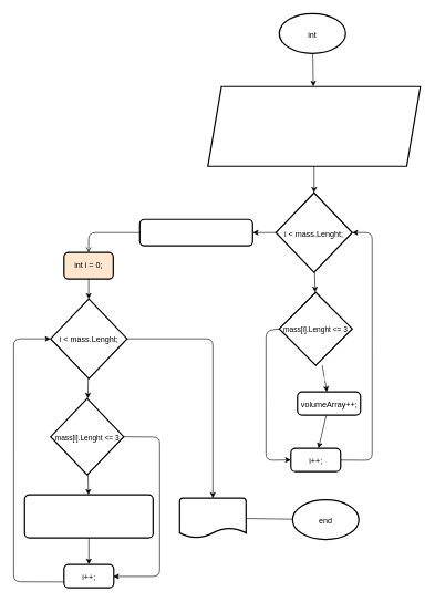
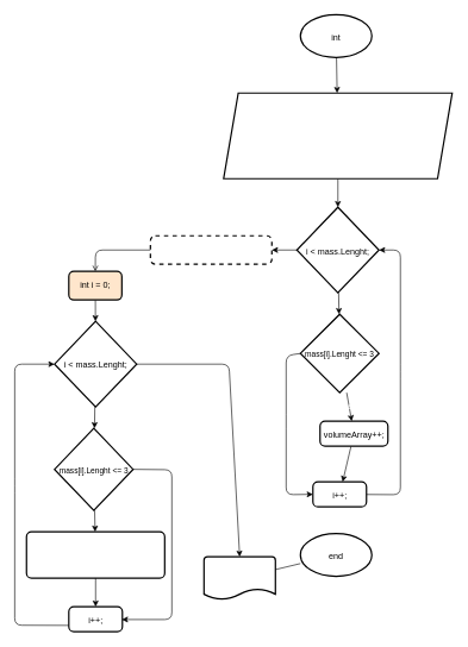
- <mxCell id="30" value="&lt;span style=&quot;font-family: &amp;#34;menlo&amp;#34; , &amp;#34;monaco&amp;#34; , &amp;#34;courier new&amp;#34; , monospace&quot;&gt;string[] resultMass = new string[volumeArray]&lt;/span&gt;" style="rounded=1;whiteSpace=wrap;html=1;absoluteArcSize=1;arcSize=14;strokeWidth=2;labelBackgroundColor=none;fontSize=12;fontColor=#FFFFFF;fillColor=none;" parent="1" vertex="1"><mxGeometry x="210" y="330" width="170" height="40" as="geometry" /></mxCell>
+ <mxCell id="30" value="&lt;span style=&quot;font-family: &amp;#34;menlo&amp;#34; , &amp;#34;monaco&amp;#34; , &amp;#34;courier new&amp;#34; , monospace&quot;&gt;string[] resultMass = new string[volumeArray]&lt;/span&gt;" style="rounded=1;whiteSpace=wrap;html=1;absoluteArcSize=1;arcSize=14;strokeWidth=2;labelBackgroundColor=none;fontSize=12;fontColor=#FFFFFF;fillColor=none;dashed=1;" parent="1" vertex="1"><mxGeometry x="210" y="330" width="170" height="40" as="geometry" /></mxCell>
- <mxCell id="36" value="print(resultMass)" style="strokeWidth=2;html=1;shape=mxgraph.flowchart.document2;whiteSpace=wrap;size=0.25;labelBackgroundColor=none;fontSize=12;fontColor=#FFFFFF;fillColor=none;" parent="1" vertex="1"><mxGeometry x="270" width="100" height="60" as="geometry" y="750" /></mxCell>
+ <mxCell id="36" value="print(resultMass)" style="strokeWidth=2;html=1;shape=mxgraph.flowchart.document2;whiteSpace=wrap;size=0.25;labelBackgroundColor=none;fontSize=12;fontColor=#FFFFFF;fillColor=none;" parent="1" vertex="1"><mxGeometry x="285" y="780" width="100" height="60" as="geometry" /></mxCell>
- <mxCell id="38" value="&lt;font style=&quot;font-size: 12px&quot;&gt;end&lt;/font&gt;" style="strokeWidth=2;html=1;shape=mxgraph.flowchart.start_1;whiteSpace=wrap;fontSize=15;" parent="1" vertex="1"><mxGeometry x="440" y="752.5" width="100" height="60" as="geometry" /></mxCell>
+ <mxCell id="38" value="&lt;font style=&quot;font-size: 12px&quot;&gt;end&lt;/font&gt;" style="strokeWidth=2;html=1;shape=mxgraph.flowchart.start_1;whiteSpace=wrap;fontSize=15;" parent="1" vertex="1"><mxGeometry x="420" y="747.5" width="100" height="60" as="geometry" /></mxCell>
